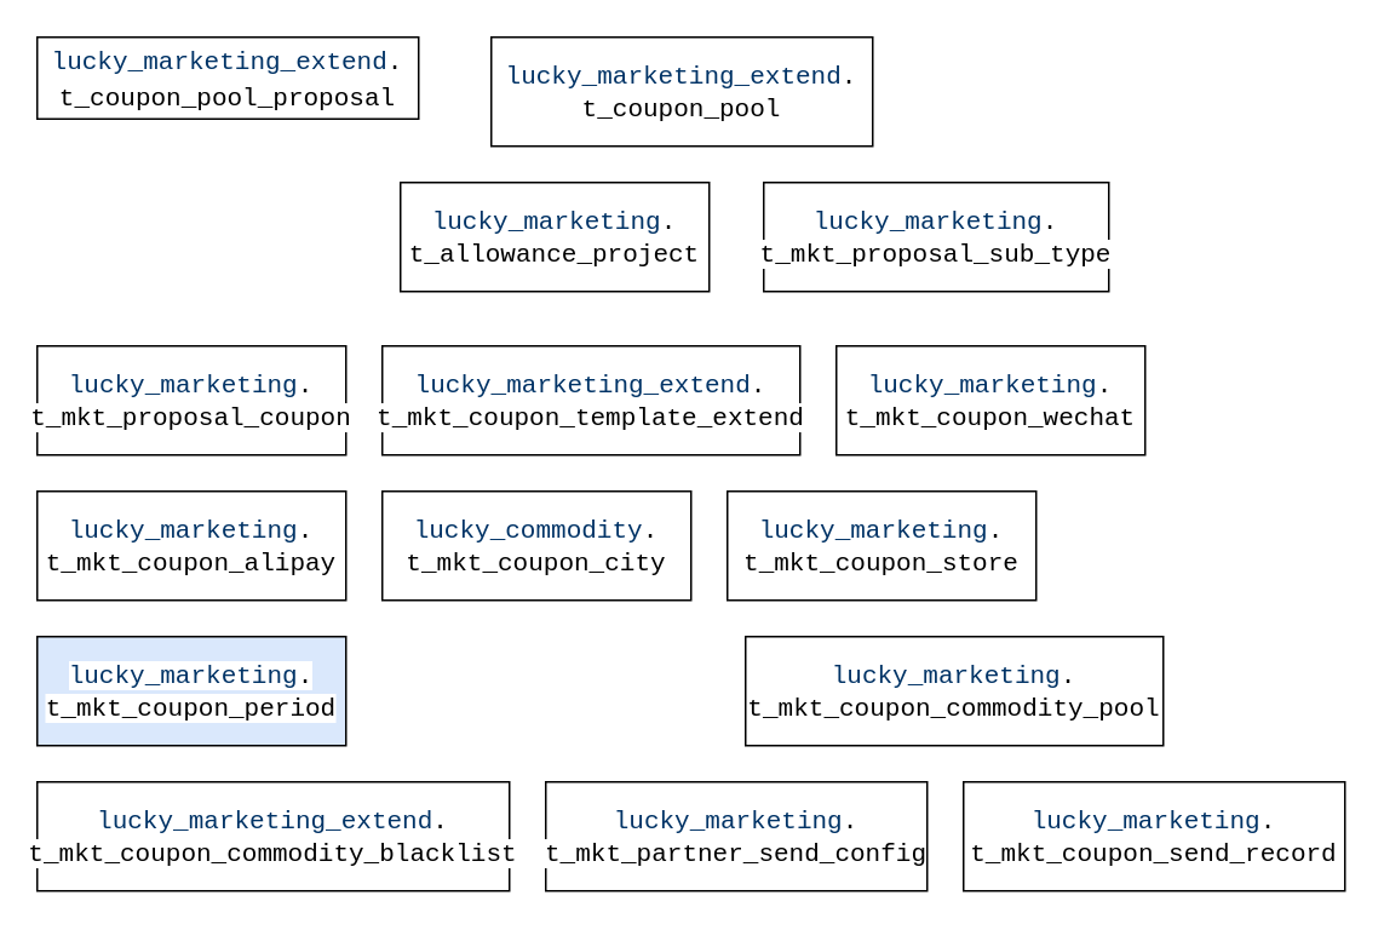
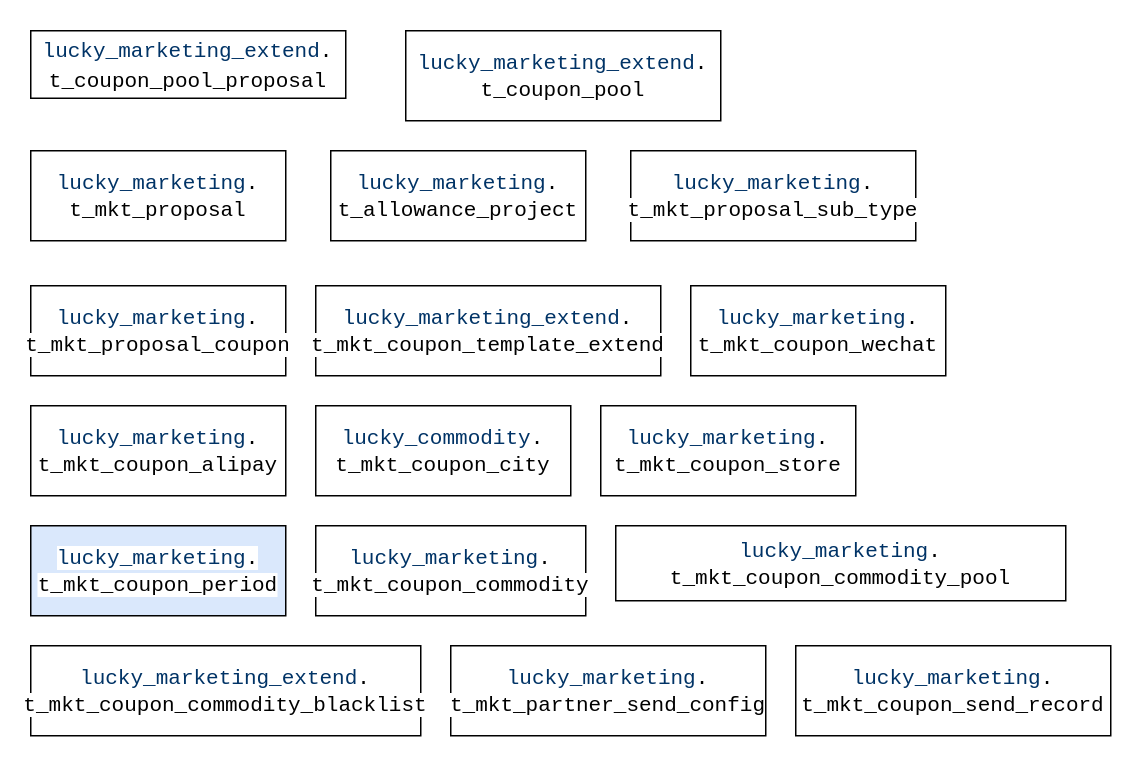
+ <mxCell id="4" value="&lt;code style=&quot;font-family: Consolas, &amp;quot;Bitstream Vera Sans Mono&amp;quot;, &amp;quot;Courier New&amp;quot;, Courier, monospace; border-radius: 0px; background: none rgb(255, 255, 255); border: 0px; inset: auto; float: none; height: auto; line-height: 20px; margin: 0px; outline: 0px; overflow: visible; padding: 0px; position: static; text-align: left; vertical-align: baseline; width: auto; box-sizing: content-box; font-size: 14px; min-height: inherit; text-wrap: nowrap; color: rgb(0, 51, 102) !important;&quot; class=&quot;java string&quot;&gt;lucky_marketing&lt;/code&gt;&lt;code style=&quot;font-family: Consolas, &amp;quot;Bitstream Vera Sans Mono&amp;quot;, &amp;quot;Courier New&amp;quot;, Courier, monospace; border-radius: 0px; background: none rgb(255, 255, 255); border: 0px; inset: auto; float: none; height: auto; line-height: 20px; margin: 0px; outline: 0px; overflow: visible; padding: 0px; position: static; text-align: left; vertical-align: baseline; width: auto; box-sizing: content-box; font-size: 14px; min-height: inherit; text-wrap: nowrap;&quot; class=&quot;java plain&quot;&gt;.&lt;/code&gt;&lt;div&gt;&lt;span style=&quot;font-family: Consolas, &amp;quot;Bitstream Vera Sans Mono&amp;quot;, &amp;quot;Courier New&amp;quot;, Courier, monospace; font-size: 14px; text-align: left; text-wrap: nowrap; background-color: rgb(255, 255, 255);&quot;&gt;t_mkt_proposal&lt;/span&gt;&lt;br&gt;&lt;/div&gt;" style="rounded=0;whiteSpace=wrap;html=1;" vertex="1" parent="1"><mxGeometry x="20" y="100" width="170" height="60" as="geometry" /></mxCell>
+ <mxCell id="14" value="&lt;code style=&quot;font-family: Consolas, &amp;quot;Bitstream Vera Sans Mono&amp;quot;, &amp;quot;Courier New&amp;quot;, Courier, monospace; border-radius: 0px; background: none rgb(255, 255, 255); border: 0px; inset: auto; float: none; height: auto; line-height: 20px; margin: 0px; outline: 0px; overflow: visible; padding: 0px; position: static; text-align: left; vertical-align: baseline; width: auto; box-sizing: content-box; font-size: 14px; min-height: inherit; text-wrap: nowrap; color: rgb(0, 51, 102) !important;&quot; class=&quot;java string&quot;&gt;lucky_marketing&lt;/code&gt;&lt;code style=&quot;font-family: Consolas, &amp;quot;Bitstream Vera Sans Mono&amp;quot;, &amp;quot;Courier New&amp;quot;, Courier, monospace; border-radius: 0px; background: none rgb(255, 255, 255); border: 0px; inset: auto; float: none; height: auto; line-height: 20px; margin: 0px; outline: 0px; overflow: visible; padding: 0px; position: static; text-align: left; vertical-align: baseline; width: auto; box-sizing: content-box; font-size: 14px; min-height: inherit; text-wrap: nowrap;&quot; class=&quot;java plain&quot;&gt;.&lt;/code&gt;&lt;div&gt;&lt;span style=&quot;font-family: Consolas, &amp;quot;Bitstream Vera Sans Mono&amp;quot;, &amp;quot;Courier New&amp;quot;, Courier, monospace; font-size: 14px; text-align: left; text-wrap: nowrap; background-color: rgb(255, 255, 255);&quot;&gt;t_mkt_coupon_commodity&lt;/span&gt;&lt;br&gt;&lt;/div&gt;" style="rounded=0;whiteSpace=wrap;html=1;" vertex="1" parent="1"><mxGeometry x="210" y="350" width="180" height="60" as="geometry" /></mxCell>
- <mxCell id="15" value="&lt;code style=&quot;font-family: Consolas, &amp;quot;Bitstream Vera Sans Mono&amp;quot;, &amp;quot;Courier New&amp;quot;, Courier, monospace; border-radius: 0px; background: none rgb(255, 255, 255); border: 0px; inset: auto; float: none; height: auto; line-height: 20px; margin: 0px; outline: 0px; overflow: visible; padding: 0px; position: static; text-align: left; vertical-align: baseline; width: auto; box-sizing: content-box; font-size: 14px; min-height: inherit; text-wrap: nowrap; color: rgb(0, 51, 102) !important;&quot; class=&quot;java string&quot;&gt;lucky_marketing&lt;/code&gt;&lt;code style=&quot;font-family: Consolas, &amp;quot;Bitstream Vera Sans Mono&amp;quot;, &amp;quot;Courier New&amp;quot;, Courier, monospace; border-radius: 0px; background: none rgb(255, 255, 255); border: 0px; inset: auto; float: none; height: auto; line-height: 20px; margin: 0px; outline: 0px; overflow: visible; padding: 0px; position: static; text-align: left; vertical-align: baseline; width: auto; box-sizing: content-box; font-size: 14px; min-height: inherit; text-wrap: nowrap;&quot; class=&quot;java plain&quot;&gt;.&lt;/code&gt;&lt;div&gt;&lt;span style=&quot;font-family: Consolas, &amp;quot;Bitstream Vera Sans Mono&amp;quot;, &amp;quot;Courier New&amp;quot;, Courier, monospace; font-size: 14px; text-align: left; text-wrap: nowrap; background-color: rgb(255, 255, 255);&quot;&gt;t_mkt_coupon_commodity_pool&lt;/span&gt;&lt;br&gt;&lt;/div&gt;" style="rounded=0;whiteSpace=wrap;html=1;" vertex="1" parent="1"><mxGeometry x="410" y="350" width="230" height="60" as="geometry" /></mxCell>
+ <mxCell id="15" value="&lt;code style=&quot;font-family: Consolas, &amp;quot;Bitstream Vera Sans Mono&amp;quot;, &amp;quot;Courier New&amp;quot;, Courier, monospace; border-radius: 0px; background: none rgb(255, 255, 255); border: 0px; inset: auto; float: none; height: auto; line-height: 20px; margin: 0px; outline: 0px; overflow: visible; padding: 0px; position: static; text-align: left; vertical-align: baseline; width: auto; box-sizing: content-box; font-size: 14px; min-height: inherit; text-wrap: nowrap; color: rgb(0, 51, 102) !important;&quot; class=&quot;java string&quot;&gt;lucky_marketing&lt;/code&gt;&lt;code style=&quot;font-family: Consolas, &amp;quot;Bitstream Vera Sans Mono&amp;quot;, &amp;quot;Courier New&amp;quot;, Courier, monospace; border-radius: 0px; background: none rgb(255, 255, 255); border: 0px; inset: auto; float: none; height: auto; line-height: 20px; margin: 0px; outline: 0px; overflow: visible; padding: 0px; position: static; text-align: left; vertical-align: baseline; width: auto; box-sizing: content-box; font-size: 14px; min-height: inherit; text-wrap: nowrap;&quot; class=&quot;java plain&quot;&gt;.&lt;/code&gt;&lt;div&gt;&lt;span style=&quot;font-family: Consolas, &amp;quot;Bitstream Vera Sans Mono&amp;quot;, &amp;quot;Courier New&amp;quot;, Courier, monospace; font-size: 14px; text-align: left; text-wrap: nowrap; background-color: rgb(255, 255, 255);&quot;&gt;t_mkt_coupon_commodity_pool&lt;/span&gt;&lt;br&gt;&lt;/div&gt;" style="rounded=0;whiteSpace=wrap;html=1;" vertex="1" parent="1"><mxGeometry x="410" y="350" width="300" height="50" as="geometry" /></mxCell>
